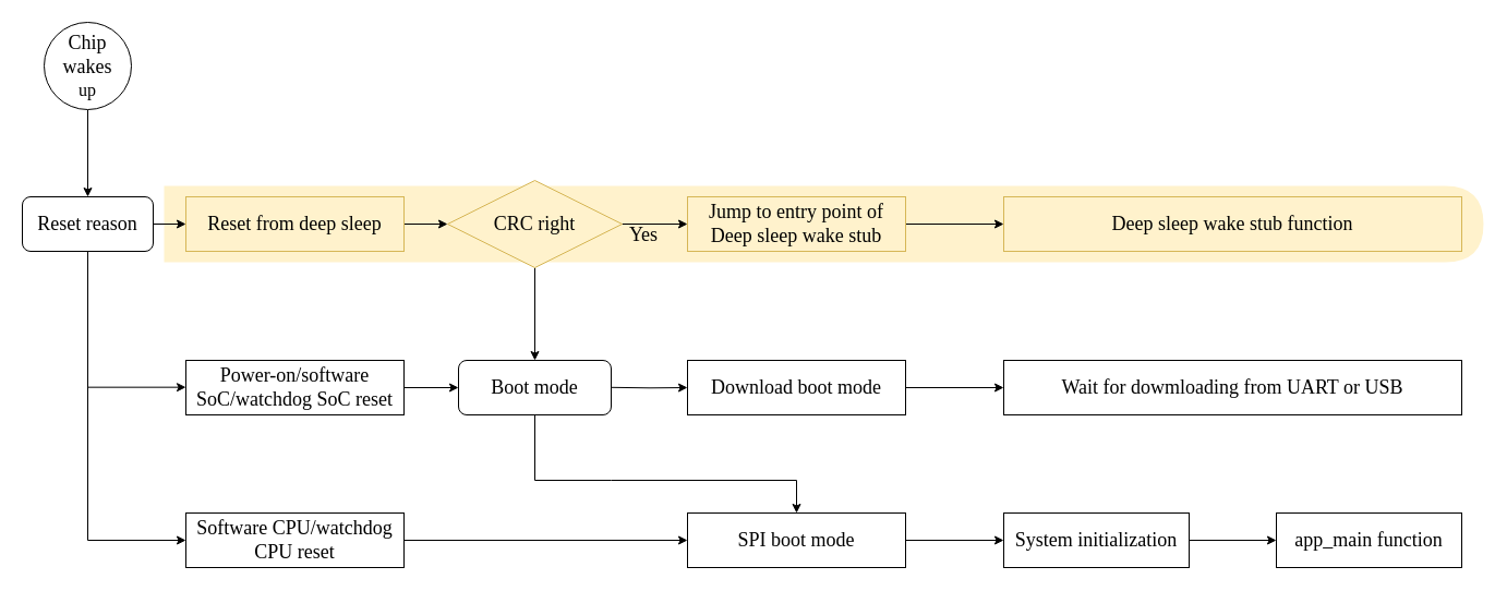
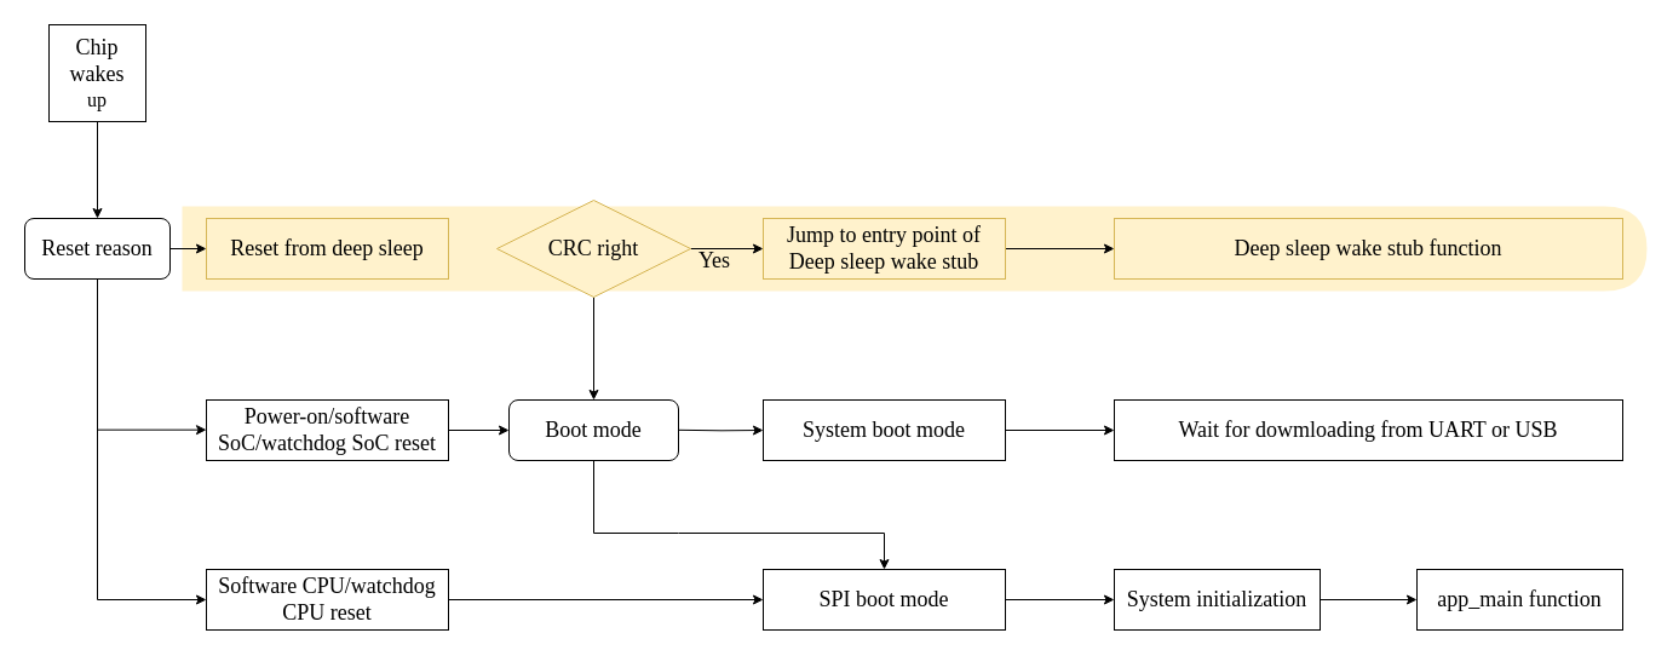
- <mxCell id="4" value="&lt;div&gt;&lt;font style=&quot;font-size: 18px;&quot; face=&quot;Times New Roman&quot;&gt;Chip wakes&lt;/font&gt;&lt;/div&gt;&lt;div&gt;&lt;font size=&quot;3&quot; face=&quot;Times New Roman&quot;&gt;up&lt;/font&gt;&lt;/div&gt;" style="ellipse;whiteSpace=wrap;html=1;aspect=fixed;" parent="1" vertex="1"><mxGeometry x="40" y="20" width="80" height="80" as="geometry" /></mxCell>
+ <mxCell id="4" value="&lt;div&gt;&lt;font style=&quot;font-size: 18px;&quot; face=&quot;Times New Roman&quot;&gt;Chip wakes&lt;/font&gt;&lt;/div&gt;&lt;div&gt;&lt;font size=&quot;3&quot; face=&quot;Times New Roman&quot;&gt;up&lt;/font&gt;&lt;/div&gt;" style="whiteSpace=wrap;html=1;aspect=fixed;rounded=0;" parent="1" vertex="1"><mxGeometry x="40" y="20" width="80" height="80" as="geometry" /></mxCell>
- <mxCell id="5" value="" style="edgeStyle=orthogonalEdgeStyle;rounded=0;orthogonalLoop=1;jettySize=auto;html=1;" parent="1" source="6" target="15" edge="1"><mxGeometry relative="1" as="geometry" /></mxCell>
- <mxCell id="20" value="&lt;font style=&quot;font-size: 18px;&quot; face=&quot;Times New Roman&quot;&gt;Download boot mode&lt;/font&gt;" style="rounded=0;whiteSpace=wrap;html=1;" parent="1" vertex="1"><mxGeometry x="630" y="330" width="200" height="50" as="geometry" /></mxCell>
+ <mxCell id="20" value="&lt;font style=&quot;font-size: 18px;&quot; face=&quot;Times New Roman&quot;&gt;System boot mode&lt;/font&gt;" style="rounded=0;whiteSpace=wrap;html=1;" parent="1" vertex="1"><mxGeometry x="630" y="330" width="200" height="50" as="geometry" /></mxCell>
